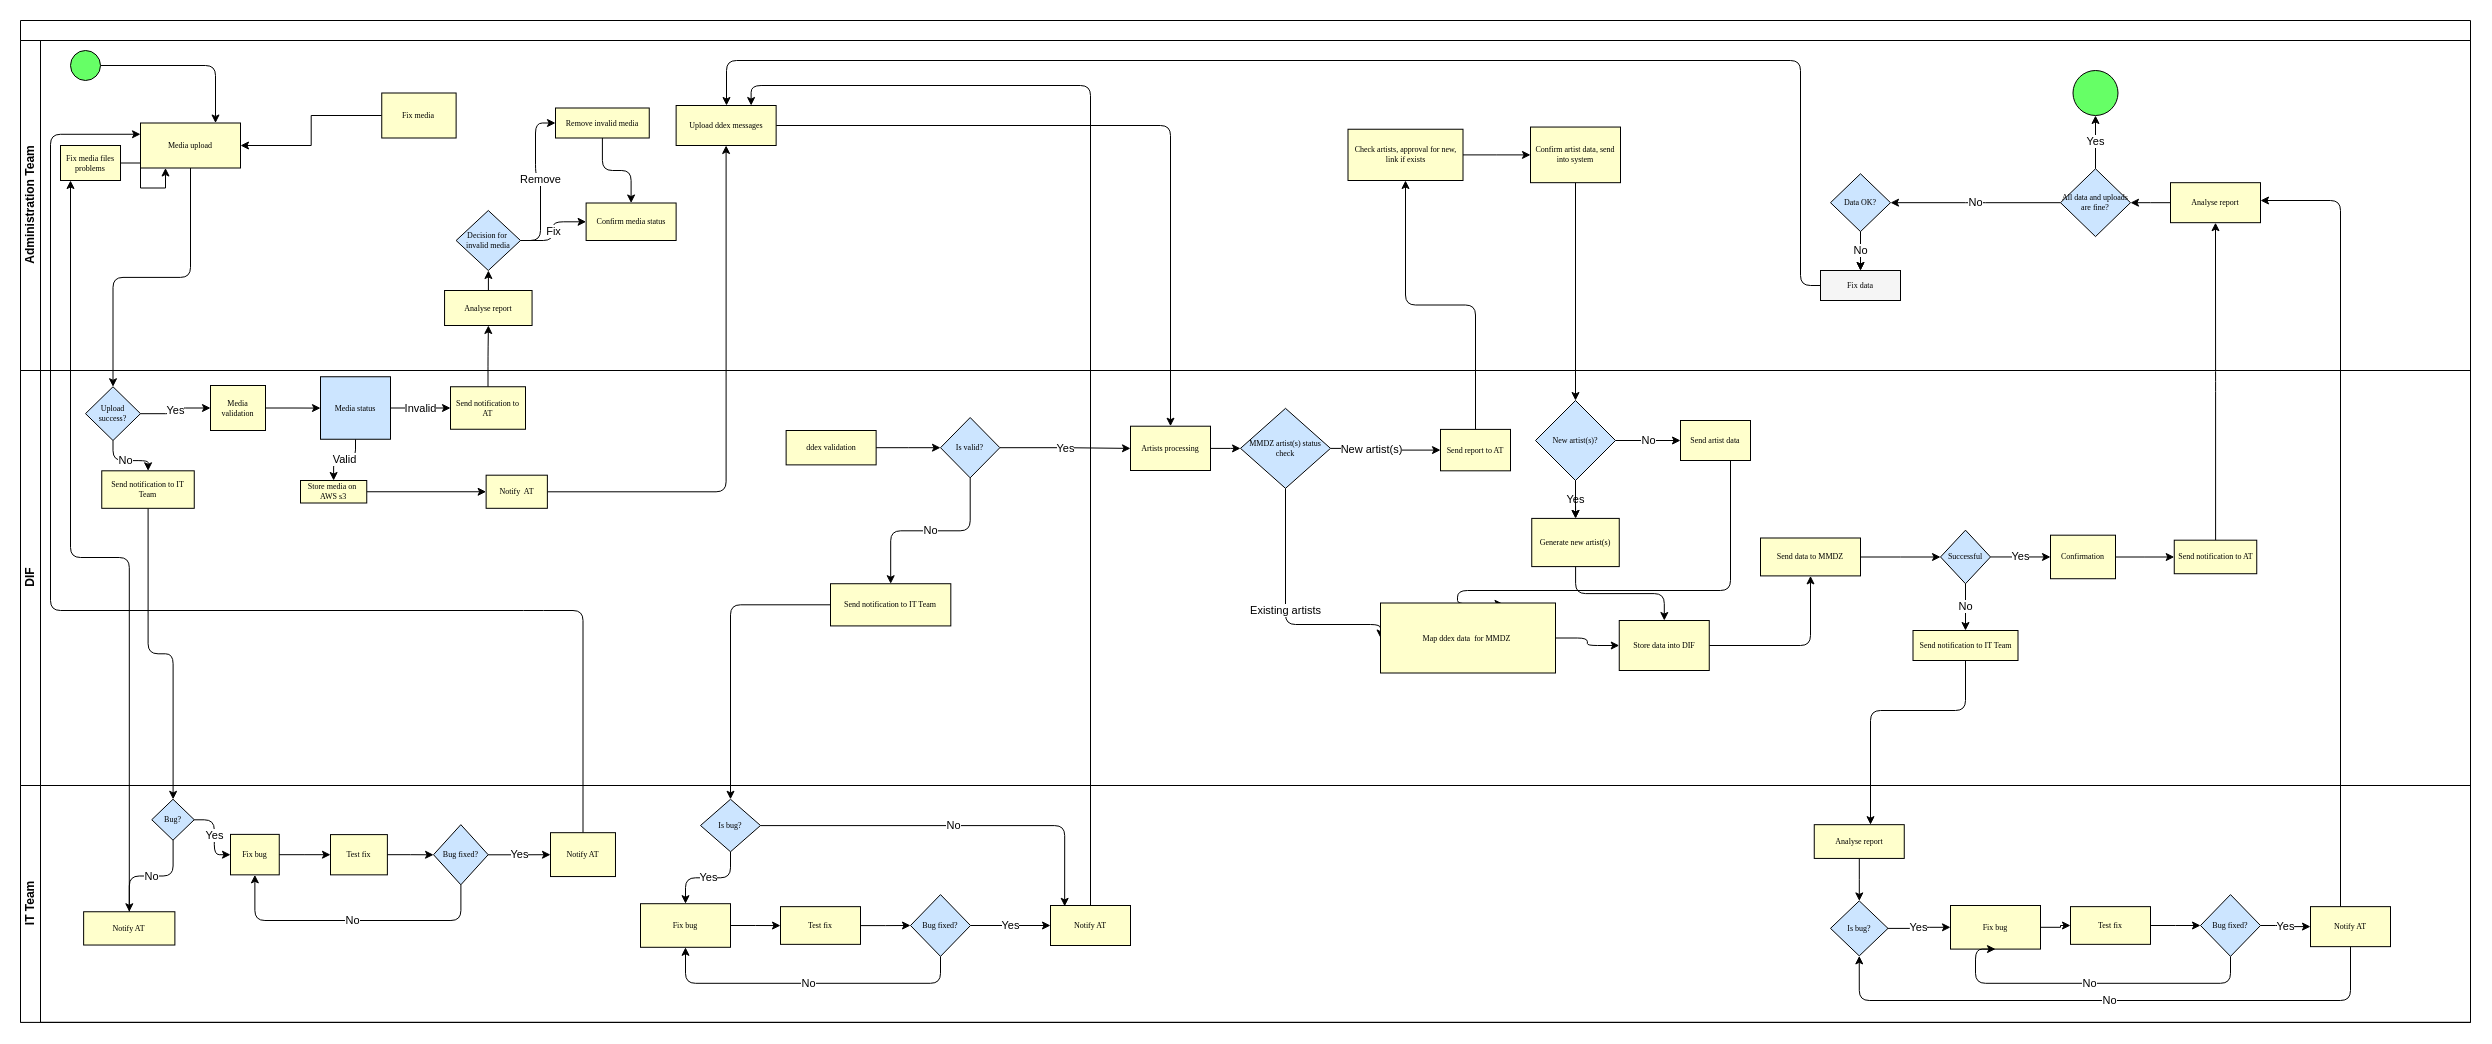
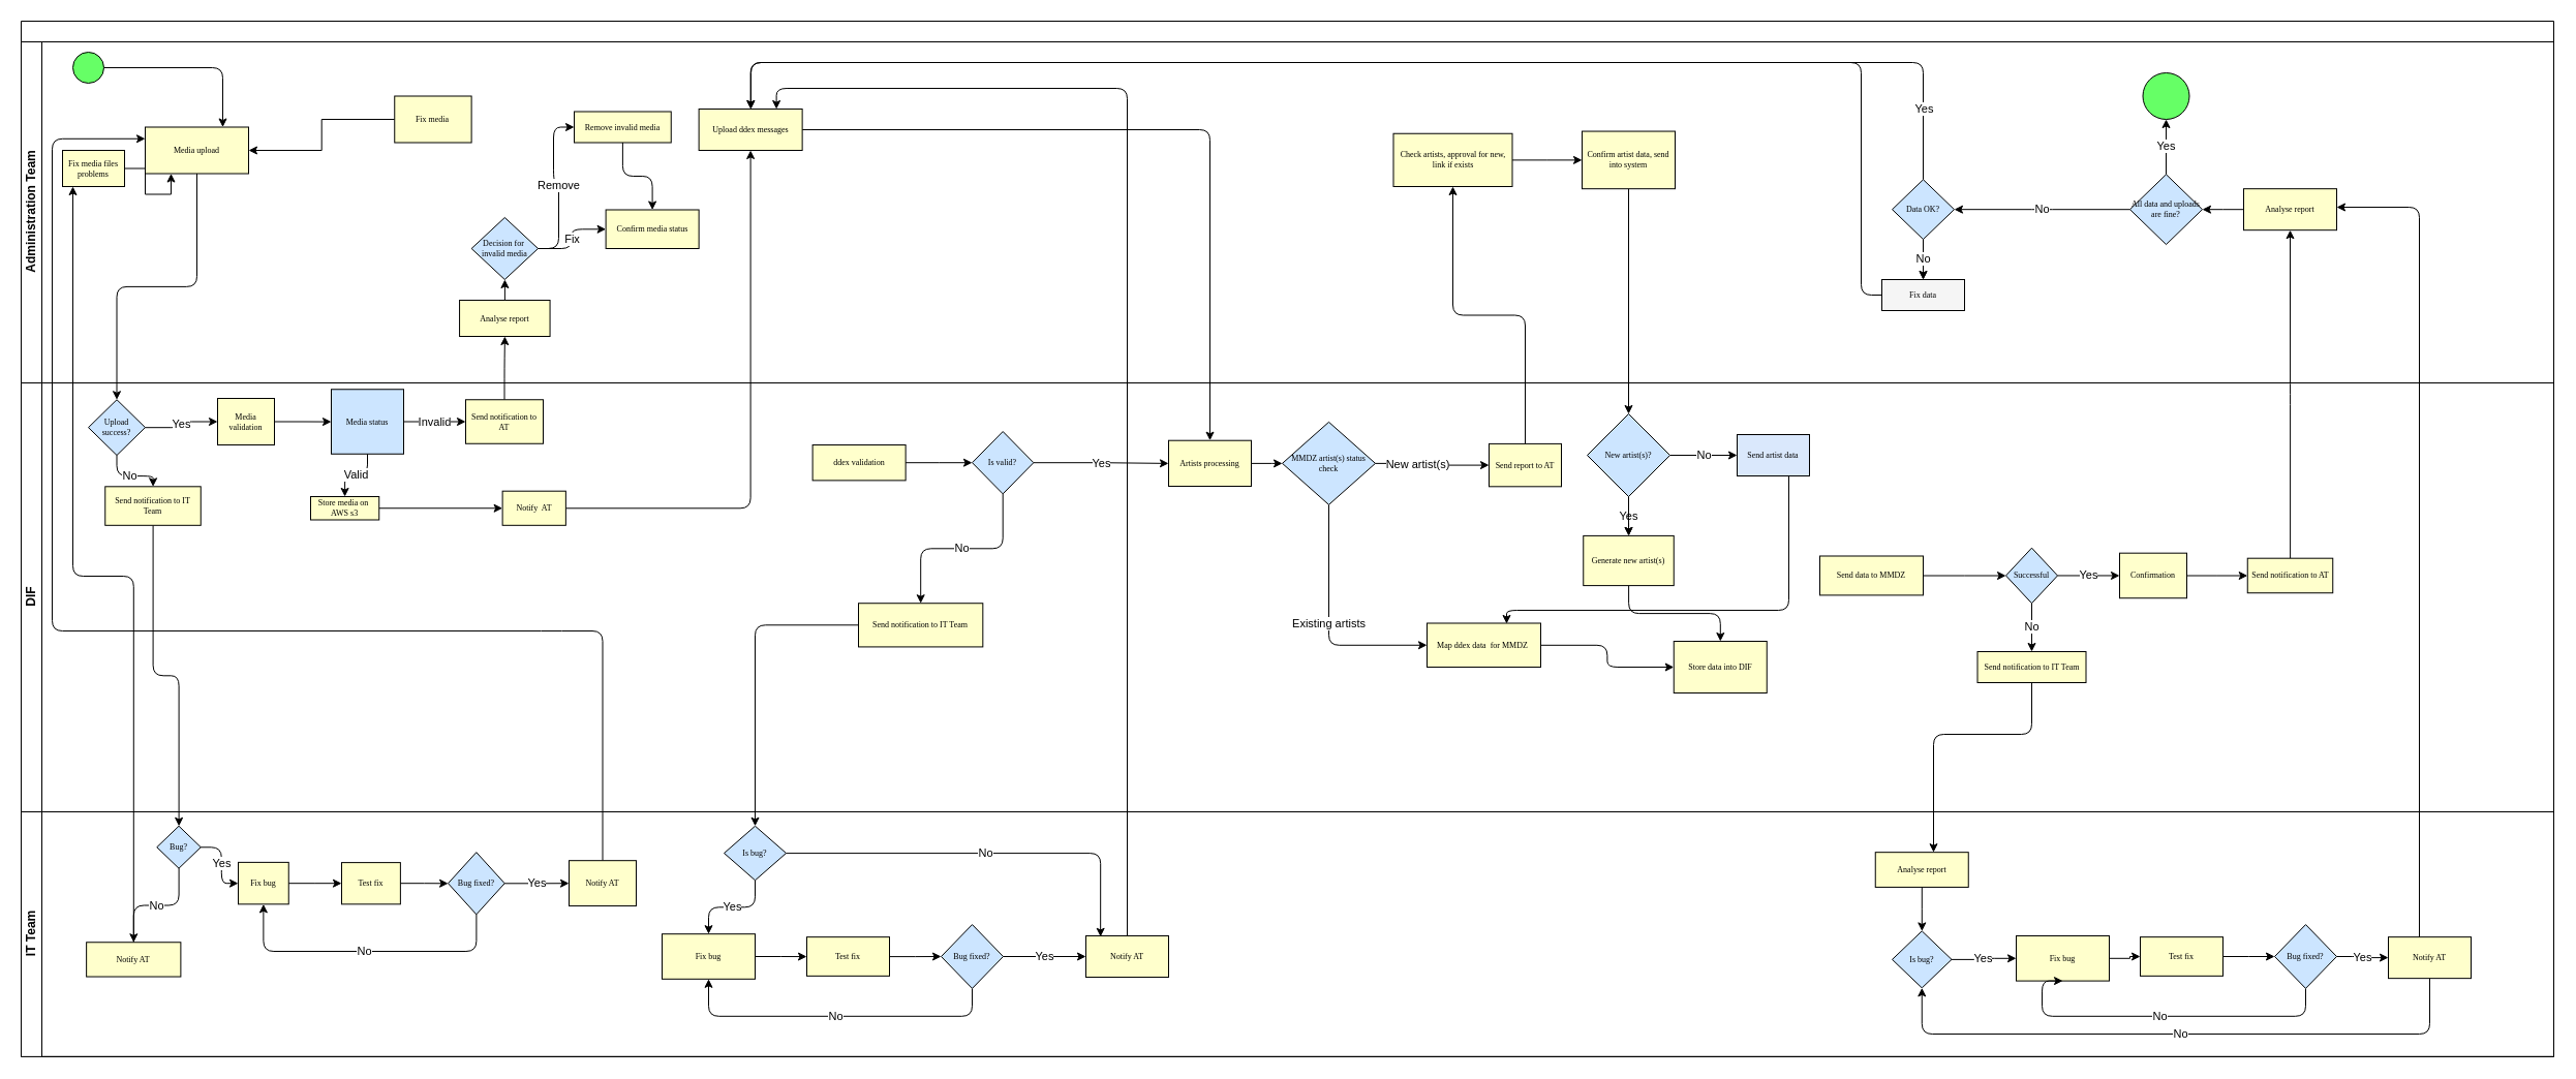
+ <mxCell id="34" style="edgeStyle=orthogonalEdgeStyle;rounded=1;orthogonalLoop=1;jettySize=auto;html=1;entryX=0.5;entryY=0;entryDx=0;entryDy=0;" edge="1" parent="16" source="36" target="24"><mxGeometry relative="1" as="geometry"><Array as="points"><mxPoint x="1840" y="20" /><mxPoint x="706" y="20" /></Array></mxGeometry></mxCell>
+ <mxCell id="35" value="Yes" style="edgeLabel;html=1;align=center;verticalAlign=middle;resizable=0;points=[];rounded=0;fillColor=#FFFFCC;" vertex="1" connectable="0" parent="34"><mxGeometry x="-0.893" relative="1" as="geometry"><mxPoint as="offset" /></mxGeometry></mxCell>
- <mxCell id="80" value="Send artist data" style="whiteSpace=wrap;html=1;fontSize=8;fontFamily=Verdana;rounded=0;shadow=0;labelBackgroundColor=none;strokeWidth=1;fillColor=#FFFFCC;" vertex="1" parent="50"><mxGeometry x="1660" y="50" width="70" height="40" as="geometry" /></mxCell>
+ <mxCell id="80" value="Send artist data" style="whiteSpace=wrap;html=1;fontSize=8;fontFamily=Verdana;rounded=0;shadow=0;labelBackgroundColor=none;strokeWidth=1;fillColor=#dae8fc;" vertex="1" parent="50"><mxGeometry x="1660" y="50" width="70" height="40" as="geometry" /></mxCell>
- <mxCell id="82" value="Map ddex data&amp;nbsp; for MMDZ&amp;nbsp;" style="rounded=0;whiteSpace=wrap;html=1;fontSize=8;fontFamily=Verdana;shadow=0;labelBackgroundColor=none;strokeWidth=1;fillColor=#FFFFCC;" vertex="1" parent="50"><mxGeometry x="1360" y="232.5" width="175" height="70" as="geometry" /></mxCell>
+ <mxCell id="82" value="Map ddex data&amp;nbsp; for MMDZ&amp;nbsp;" style="rounded=0;whiteSpace=wrap;html=1;fontSize=8;fontFamily=Verdana;shadow=0;labelBackgroundColor=none;strokeWidth=1;fillColor=#FFFFCC;" vertex="1" parent="50"><mxGeometry x="1360" y="232.5" width="110" height="42.5" as="geometry" /></mxCell>
- <mxCell id="83" value="" style="edgeStyle=orthogonalEdgeStyle;rounded=1;orthogonalLoop=1;jettySize=auto;html=1;fillColor=#FFFFCC;" edge="1" parent="50" source="84" target="86"><mxGeometry relative="1" as="geometry" /></mxCell>
